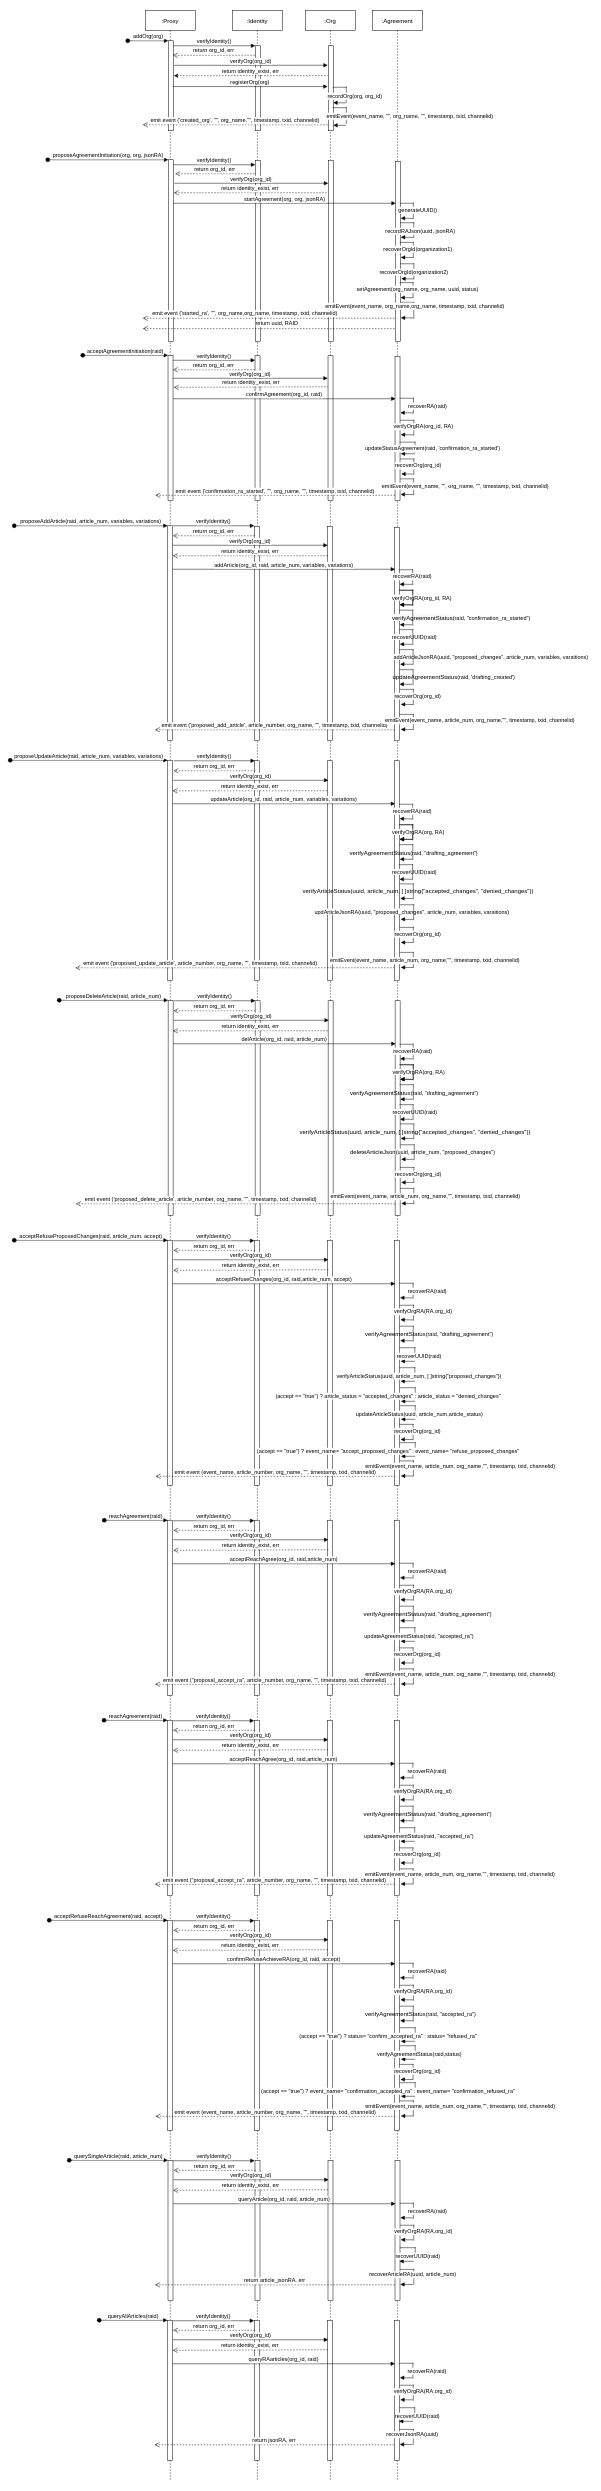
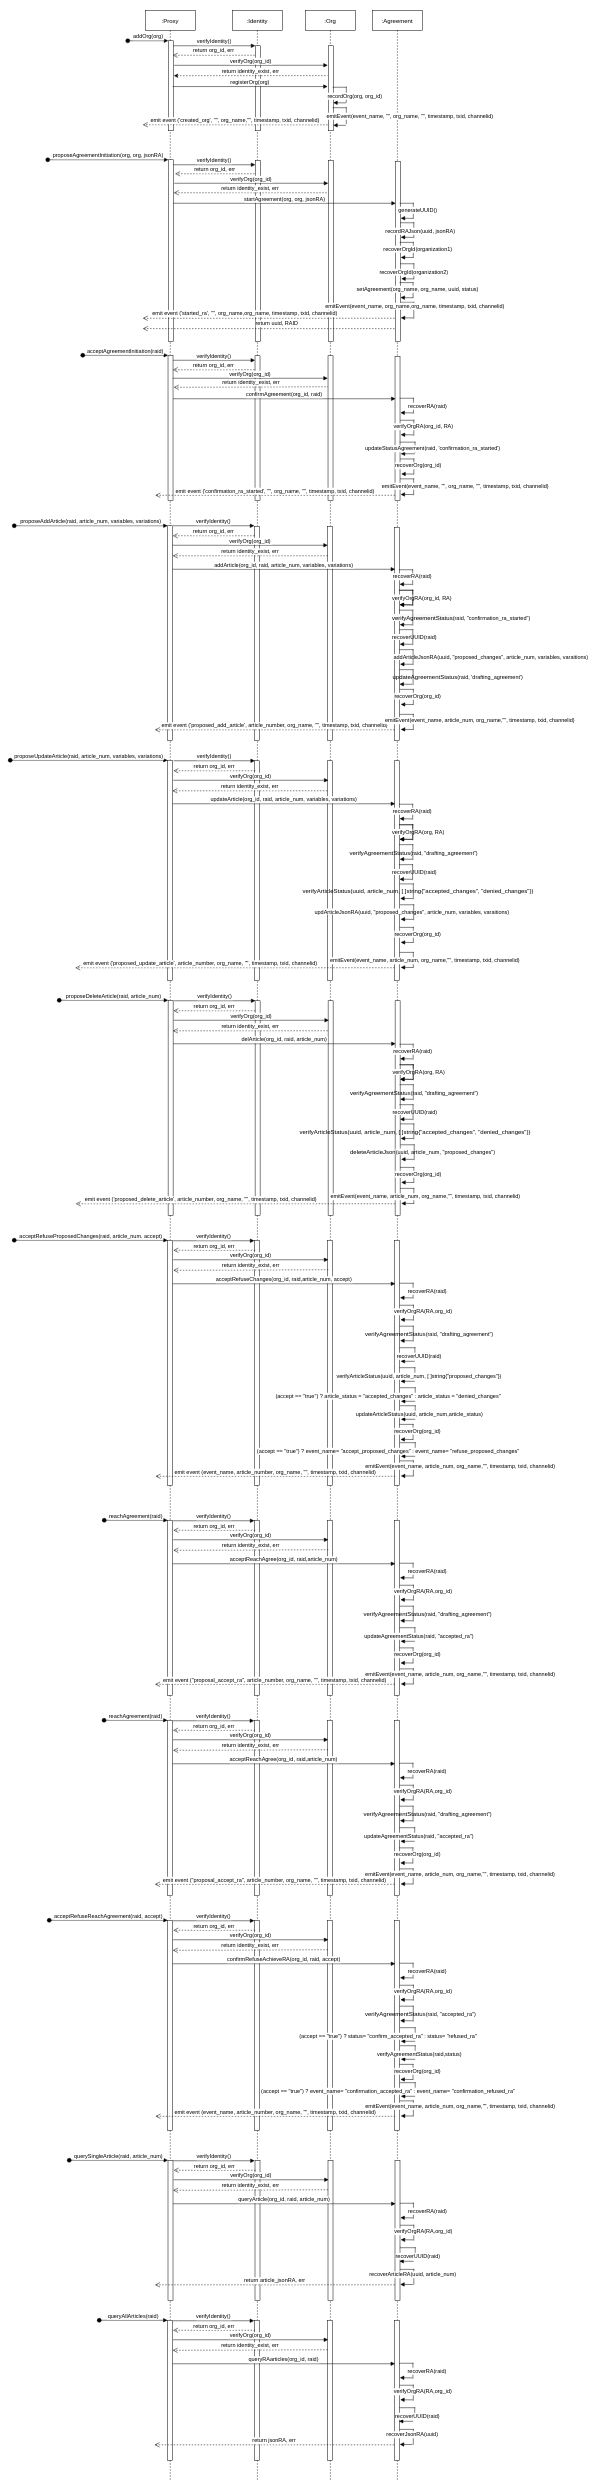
- <mxCell id="126" value="&lt;span style=&quot;text-align: center&quot;&gt;updateAgreementStatus&lt;/span&gt;&lt;span style=&quot;font-size: 11px ; text-align: center ; background-color: rgb(255 , 255 , 255)&quot;&gt;(raid, 'drafting_created')&lt;/span&gt;" style="text;whiteSpace=wrap;html=1;" parent="1" vertex="1"><mxGeometry x="782.95" y="1340" width="284.9" height="30" as="geometry" /></mxCell>
+ <mxCell id="126" value="&lt;span style=&quot;text-align: center&quot;&gt;updateAgreementStatus&lt;/span&gt;&lt;span style=&quot;font-size: 11px ; text-align: center ; background-color: rgb(255 , 255 , 255)&quot;&gt;(raid, 'drafting_agreement')&lt;/span&gt;" style="text;whiteSpace=wrap;html=1;" parent="1" vertex="1"><mxGeometry x="782.95" y="1340" width="284.9" height="30" as="geometry" /></mxCell>
